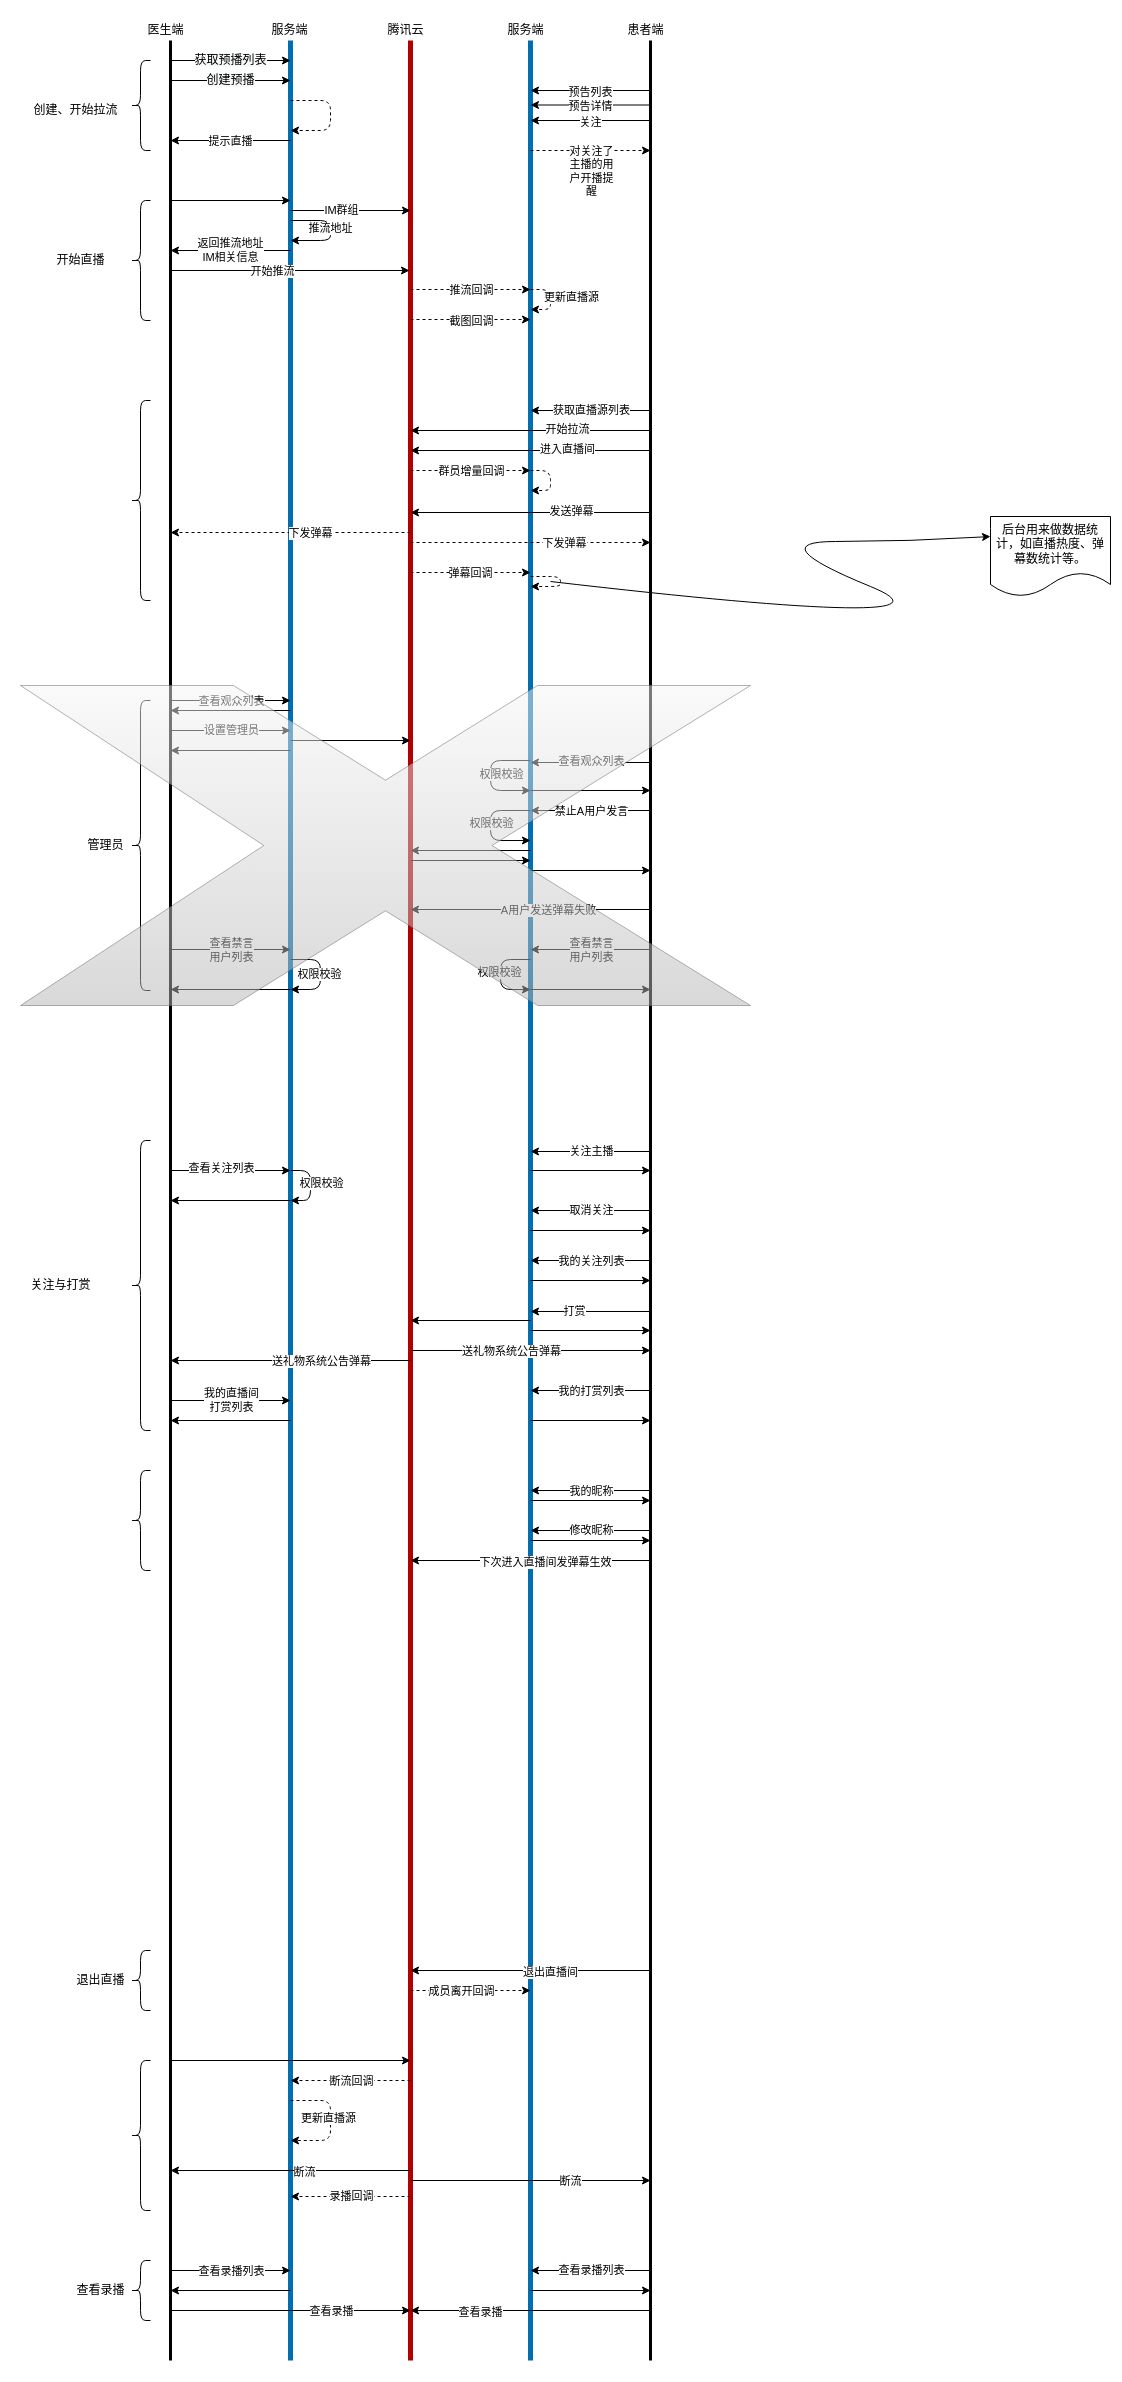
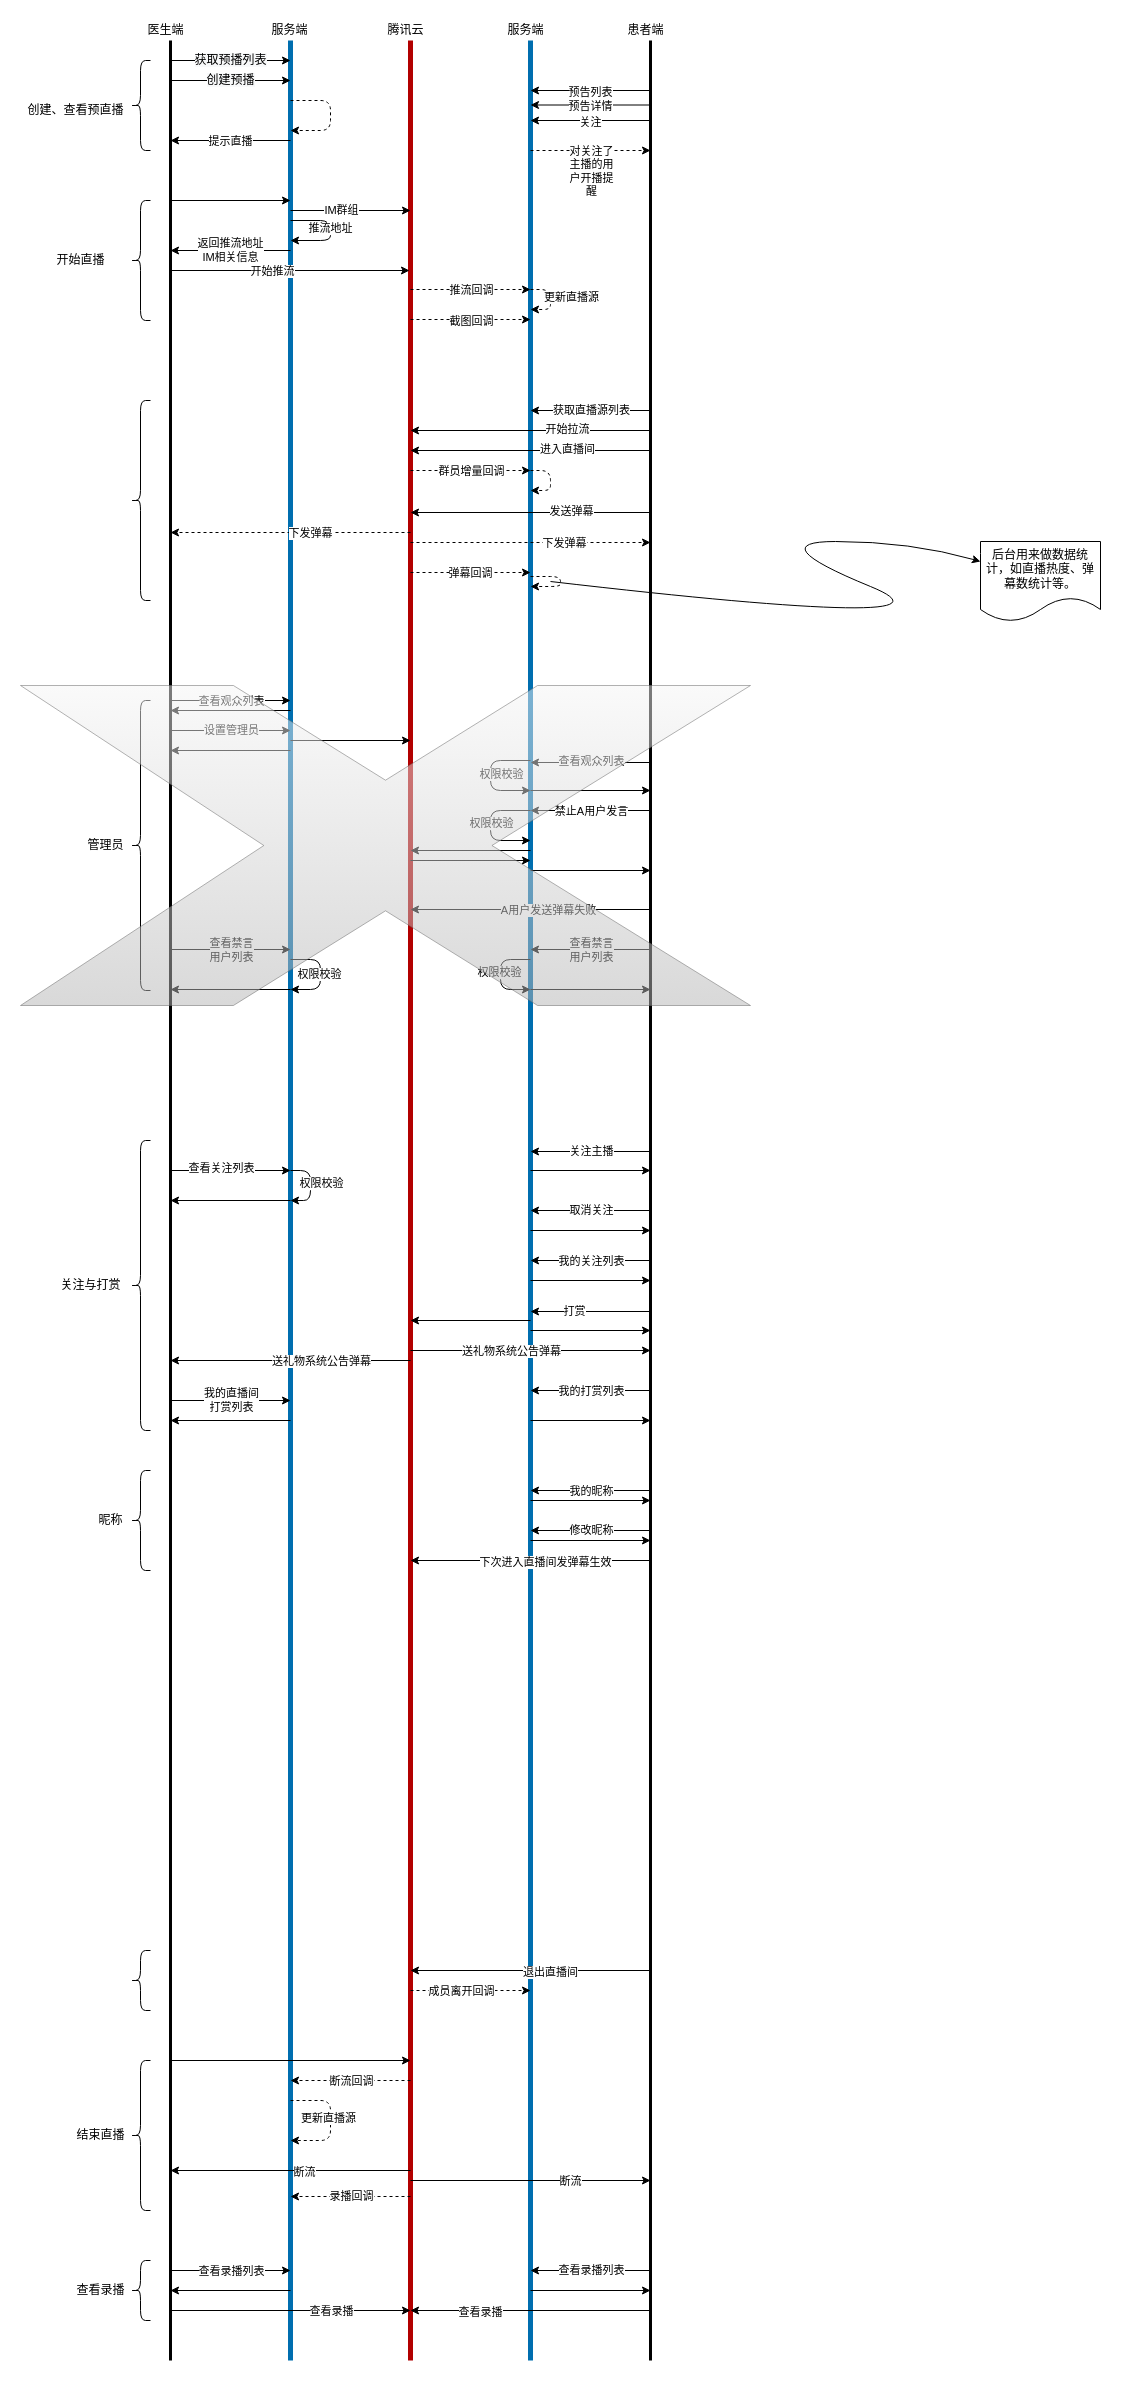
- <mxCell id="73" value="创建、开始拉流" style="text;html=1;align=center;verticalAlign=middle;resizable=0;points=[];autosize=1;" vertex="1" parent="1"><mxGeometry x="20" y="100" width="110" height="20" as="geometry" /></mxCell>
+ <mxCell id="73" value="创建、查看预直播" style="text;html=1;align=center;verticalAlign=middle;resizable=0;points=[];autosize=1;" vertex="1" parent="1"><mxGeometry x="20" y="100" width="110" height="20" as="geometry" /></mxCell>
- <mxCell id="76" value="后台用来做数据统计，如直播热度、弹幕数统计等。" style="shape=document;whiteSpace=wrap;html=1;boundedLbl=1;" vertex="1" parent="1"><mxGeometry x="990" y="516" width="120" height="80" as="geometry" /></mxCell>
+ <mxCell id="76" value="后台用来做数据统计，如直播热度、弹幕数统计等。" style="shape=document;whiteSpace=wrap;html=1;boundedLbl=1;" vertex="1" parent="1"><mxGeometry x="980" y="541" width="120" height="80" as="geometry" /></mxCell>
- <mxCell id="140" value="关注与打赏" style="text;html=1;align=center;verticalAlign=middle;resizable=0;points=[];autosize=1;" vertex="1" parent="1"><mxGeometry x="20" y="1275" width="80" height="20" as="geometry" /></mxCell>
+ <mxCell id="140" value="关注与打赏" style="text;html=1;align=center;verticalAlign=middle;resizable=0;points=[];autosize=1;" vertex="1" parent="1"><mxGeometry x="50" y="1275" width="80" height="20" as="geometry" /></mxCell>
+ <mxCell id="168" value="昵称" style="text;html=1;align=center;verticalAlign=middle;resizable=0;points=[];autosize=1;" vertex="1" parent="1"><mxGeometry x="90" y="1510" width="40" height="20" as="geometry" /></mxCell>
- <mxCell id="170" value="退出直播" style="text;html=1;align=center;verticalAlign=middle;resizable=0;points=[];autosize=1;" vertex="1" parent="1"><mxGeometry x="70" y="1970" width="60" height="20" as="geometry" /></mxCell>
+ <mxCell id="52" value="结束直播" style="text;html=1;align=center;verticalAlign=middle;resizable=0;points=[];autosize=1;" parent="1" vertex="1"><mxGeometry x="70" y="2125" width="60" height="20" as="geometry" /></mxCell>
